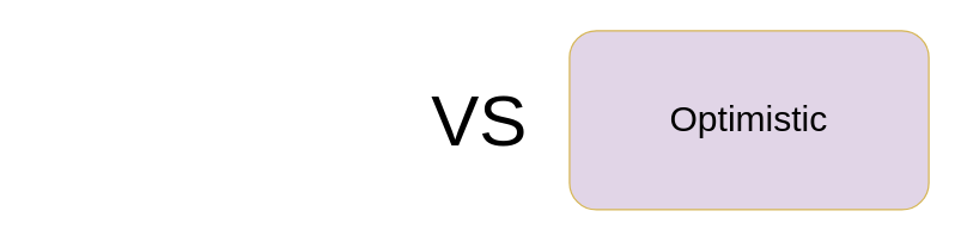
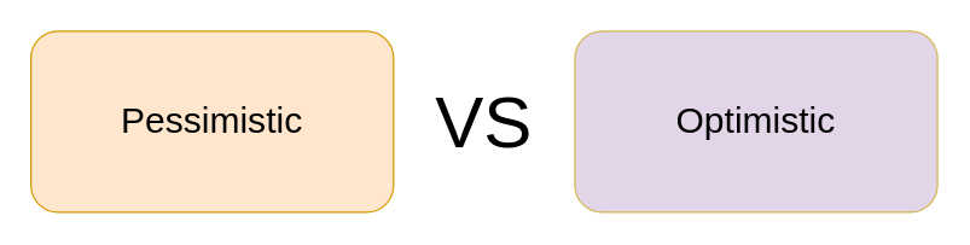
+ <mxCell id="2" value="&lt;font style=&quot;font-size: 24px&quot;&gt;Pessimistic&lt;/font&gt;" style="rounded=1;whiteSpace=wrap;html=1;fillColor=#ffe6cc;strokeColor=#d79b00;" parent="1" vertex="1"><mxGeometry x="20" y="20" width="240" height="120" as="geometry" /></mxCell>
